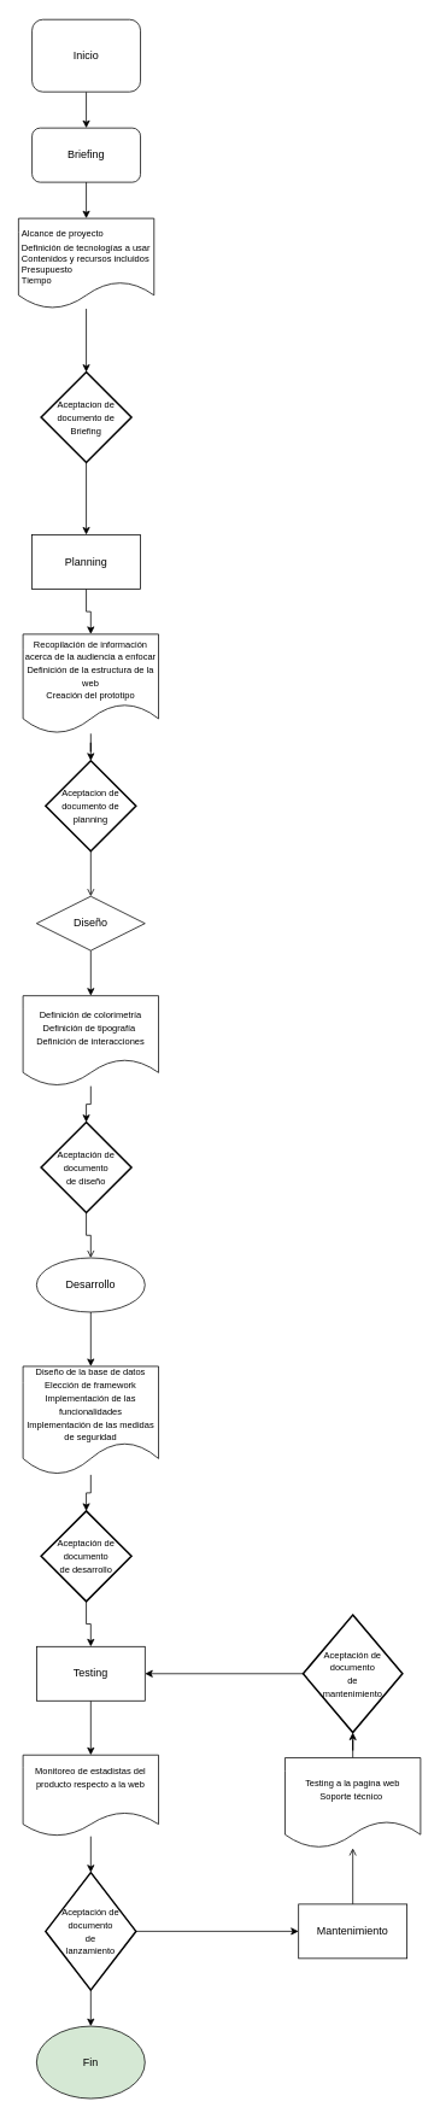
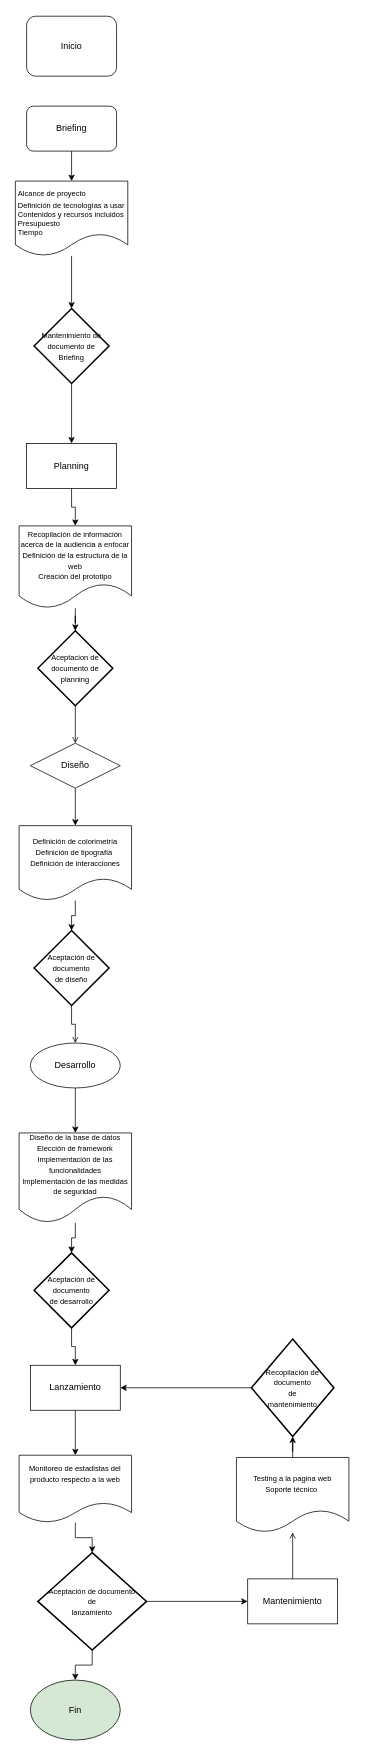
- <mxCell id="4" style="edgeStyle=orthogonalEdgeStyle;rounded=0;orthogonalLoop=1;jettySize=auto;html=1;" parent="1" source="5" target="3" edge="1"><mxGeometry relative="1" as="geometry" /></mxCell>
- <mxCell id="21" value="&lt;font style=&quot;font-size: 10px&quot;&gt;Aceptacion de documento de Briefing&lt;/font&gt;" style="strokeWidth=2;html=1;shape=mxgraph.flowchart.decision;whiteSpace=wrap;" parent="1" vertex="1"><mxGeometry x="45" y="410" width="100" height="100" as="geometry" /></mxCell>
+ <mxCell id="21" value="&lt;font style=&quot;font-size: 10px&quot;&gt;Mantenimiento de documento de Briefing&lt;/font&gt;" style="strokeWidth=2;html=1;shape=mxgraph.flowchart.decision;whiteSpace=wrap;" parent="1" vertex="1"><mxGeometry x="45" y="410" width="100" height="100" as="geometry" /></mxCell>
- <mxCell id="14" value="Testing" style="rounded=0;whiteSpace=wrap;html=1;" parent="1" vertex="1"><mxGeometry x="40" y="1820" width="120" height="60" as="geometry" /></mxCell>
+ <mxCell id="14" value="Lanzamiento" style="rounded=0;whiteSpace=wrap;html=1;" parent="1" vertex="1"><mxGeometry x="40" y="1820" width="120" height="60" as="geometry" /></mxCell>
- <mxCell id="42" value="&lt;font style=&quot;font-size: 10px&quot;&gt;Aceptación de documento &lt;br&gt;de &lt;br&gt;mantenimiento&lt;/font&gt;" style="strokeWidth=2;html=1;shape=mxgraph.flowchart.decision;whiteSpace=wrap;" parent="1" vertex="1"><mxGeometry x="335" y="1785" width="110" height="130" as="geometry" /></mxCell>
+ <mxCell id="42" value="&lt;font style=&quot;font-size: 10px&quot;&gt;Recopilación de documento &lt;br&gt;de &lt;br&gt;mantenimiento&lt;/font&gt;" style="strokeWidth=2;html=1;shape=mxgraph.flowchart.decision;whiteSpace=wrap;" parent="1" vertex="1"><mxGeometry x="335" y="1785" width="110" height="130" as="geometry" /></mxCell>
- <mxCell id="40" value="&lt;font style=&quot;font-size: 10px&quot;&gt;Aceptación de documento &lt;br&gt;de &lt;br&gt;lanzamiento&lt;/font&gt;" style="strokeWidth=2;html=1;shape=mxgraph.flowchart.decision;whiteSpace=wrap;" parent="1" vertex="1"><mxGeometry x="50" y="2070" width="100" height="130" as="geometry" /></mxCell>
+ <mxCell id="40" value="&lt;font style=&quot;font-size: 10px&quot;&gt;Aceptación de documento &lt;br&gt;de &lt;br&gt;lanzamiento&lt;/font&gt;" style="strokeWidth=2;html=1;shape=mxgraph.flowchart.decision;whiteSpace=wrap;" parent="1" vertex="1"><mxGeometry x="50" y="2070" width="145" height="130" as="geometry" /></mxCell>
